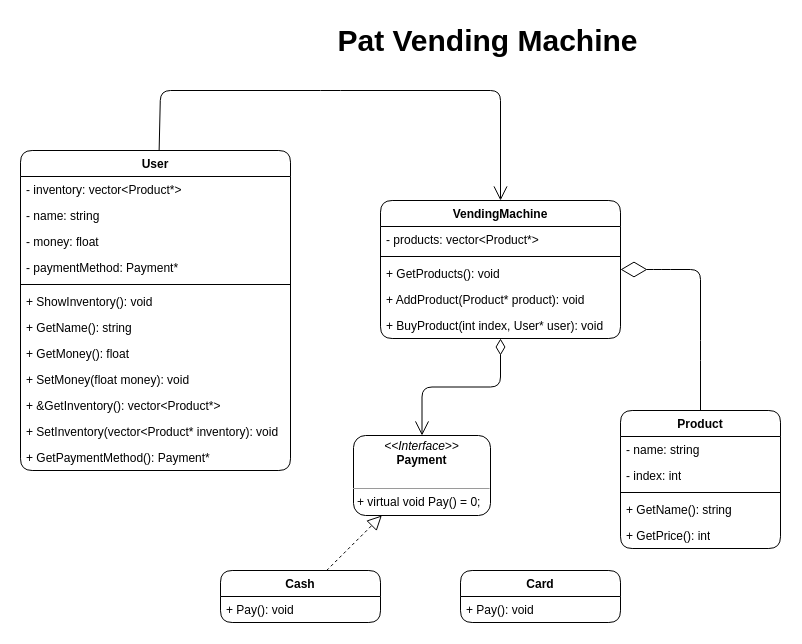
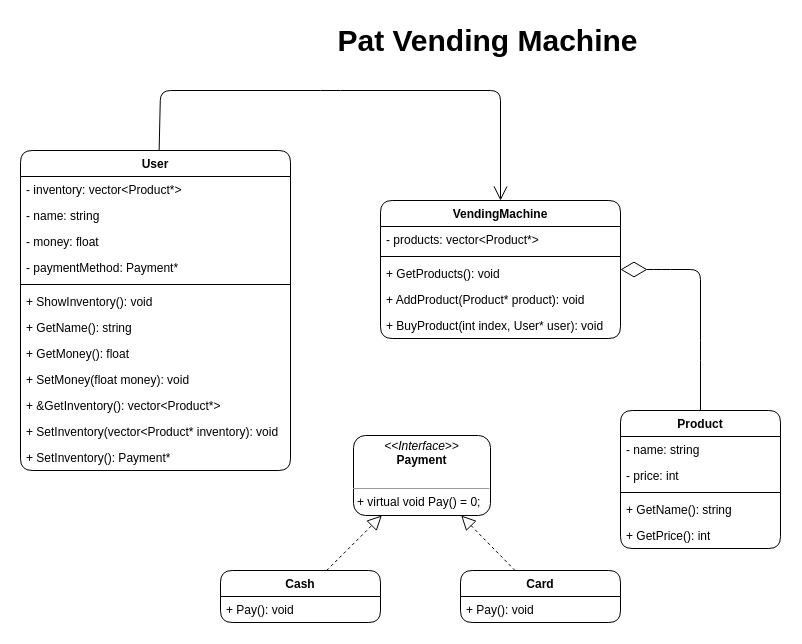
- <mxCell id="26" value="" style="endArrow=open;html=1;endSize=12;startArrow=diamondThin;startSize=14;startFill=0;edgeStyle=orthogonalEdgeStyle;align=left;verticalAlign=bottom;rounded=1;labelBackgroundColor=none;fontColor=default;" parent="1" source="15" target="23" edge="1"><mxGeometry x="-1" y="3" relative="1" as="geometry"><mxPoint x="550" y="460" as="sourcePoint" /><mxPoint x="538" y="400" as="targetPoint" /><Array as="points" /></mxGeometry></mxCell>
- <mxCell id="14" value="+ GetPaymentMethod(): Payment*" style="text;strokeColor=none;fillColor=none;align=left;verticalAlign=top;spacingLeft=4;spacingRight=4;overflow=hidden;rotatable=0;points=[[0,0.5],[1,0.5]];portConstraint=eastwest;whiteSpace=wrap;html=1;labelBackgroundColor=none;rounded=1;" vertex="1" parent="2"><mxGeometry y="294" width="270" height="26" as="geometry" /></mxCell>
+ <mxCell id="14" value="+ SetInventory(): Payment*" style="text;strokeColor=none;fillColor=none;align=left;verticalAlign=top;spacingLeft=4;spacingRight=4;overflow=hidden;rotatable=0;points=[[0,0.5],[1,0.5]];portConstraint=eastwest;whiteSpace=wrap;html=1;labelBackgroundColor=none;rounded=1;" vertex="1" parent="2"><mxGeometry y="294" width="270" height="26" as="geometry" /></mxCell>
- <mxCell id="33" value="- index: int" style="text;strokeColor=none;fillColor=none;align=left;verticalAlign=top;spacingLeft=4;spacingRight=4;overflow=hidden;rotatable=0;points=[[0,0.5],[1,0.5]];portConstraint=eastwest;whiteSpace=wrap;html=1;labelBackgroundColor=none;rounded=1;" parent="31" vertex="1"><mxGeometry y="52" width="160" height="26" as="geometry" /></mxCell>
+ <mxCell id="33" value="- price: int" style="text;strokeColor=none;fillColor=none;align=left;verticalAlign=top;spacingLeft=4;spacingRight=4;overflow=hidden;rotatable=0;points=[[0,0.5],[1,0.5]];portConstraint=eastwest;whiteSpace=wrap;html=1;labelBackgroundColor=none;rounded=1;" parent="31" vertex="1"><mxGeometry y="52" width="160" height="26" as="geometry" /></mxCell>
+ <mxCell id="29" value="" style="endArrow=block;dashed=1;endFill=0;endSize=12;html=1;rounded=1;labelBackgroundColor=none;fontColor=default;" parent="1" source="27" target="23" edge="1"><mxGeometry width="160" relative="1" as="geometry"><mxPoint x="366" y="538" as="sourcePoint" /><mxPoint x="391" y="500" as="targetPoint" /></mxGeometry></mxCell>
